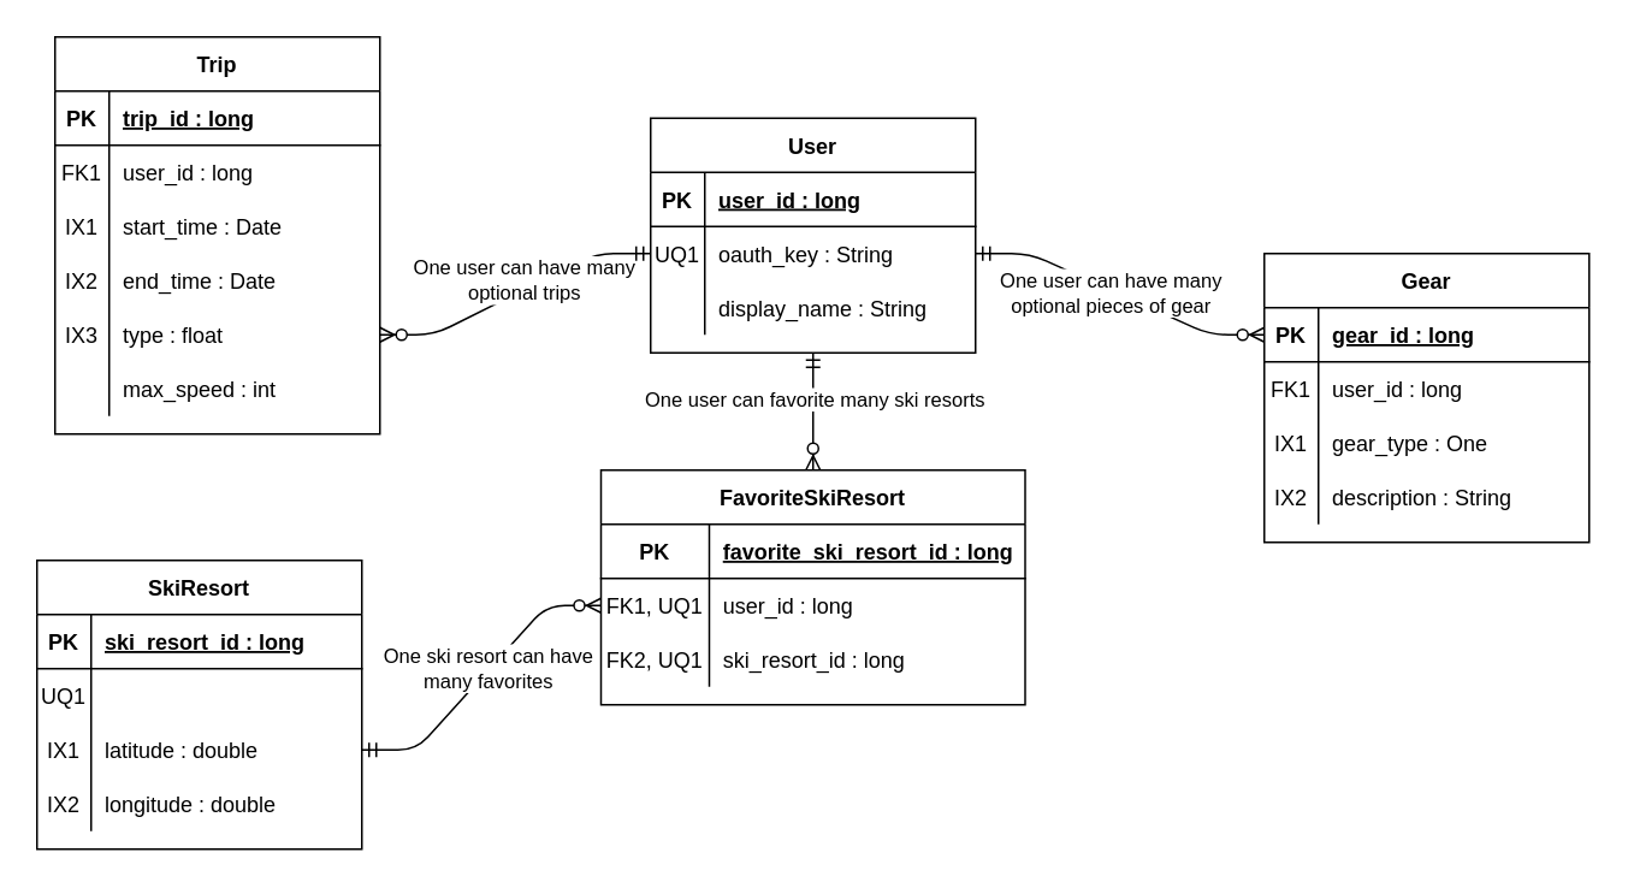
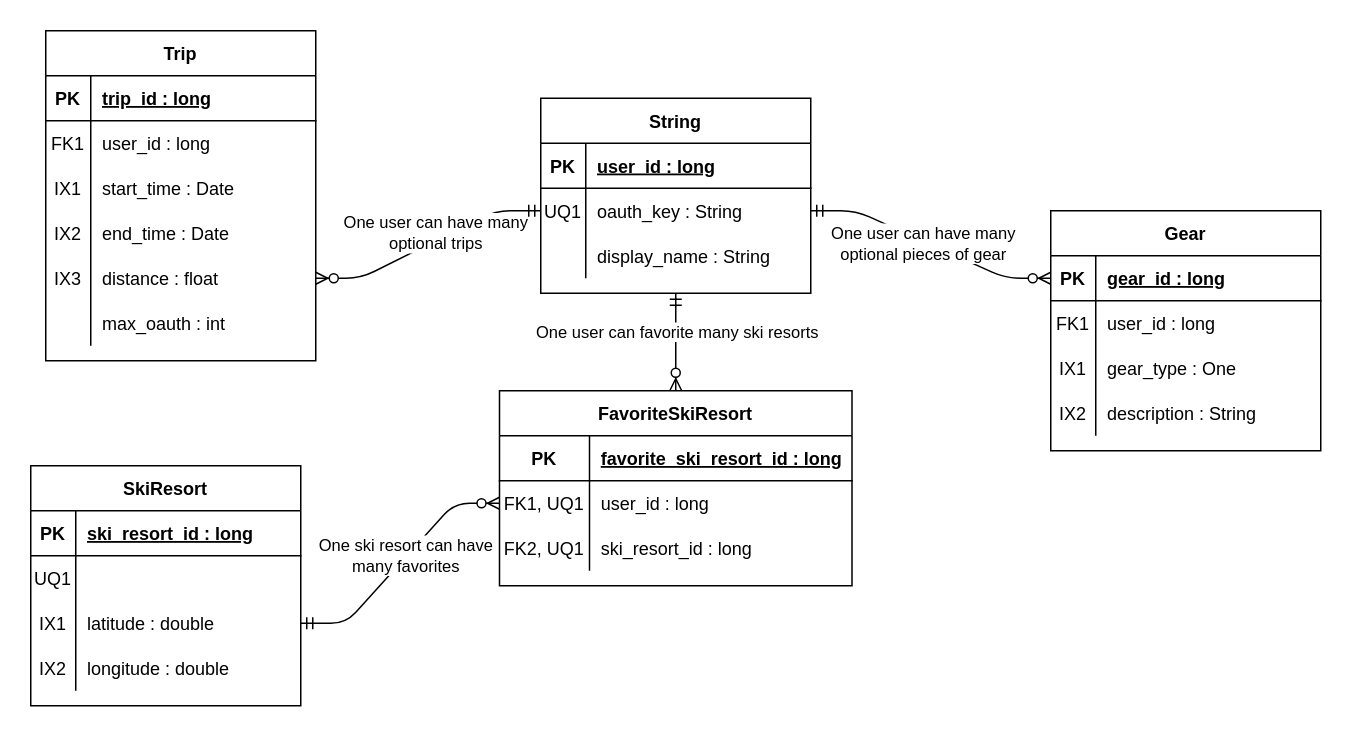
- <mxCell id="51" value="User" style="shape=table;startSize=30;container=1;collapsible=1;childLayout=tableLayout;fixedRows=1;rowLines=0;fontStyle=1;align=center;resizeLast=1;" parent="1" vertex="1"><mxGeometry x="360" y="65" width="180" height="130" as="geometry" /></mxCell>
+ <mxCell id="51" value="String" style="shape=table;startSize=30;container=1;collapsible=1;childLayout=tableLayout;fixedRows=1;rowLines=0;fontStyle=1;align=center;resizeLast=1;" parent="1" vertex="1"><mxGeometry x="360" y="65" width="180" height="130" as="geometry" /></mxCell>
- <mxCell id="45" value="type : float" style="shape=partialRectangle;connectable=0;fillColor=none;top=0;left=0;bottom=0;right=0;align=left;spacingLeft=6;overflow=hidden;" parent="43" vertex="1"><mxGeometry x="30" width="150" height="30" as="geometry" /></mxCell>
+ <mxCell id="45" value="distance : float" style="shape=partialRectangle;connectable=0;fillColor=none;top=0;left=0;bottom=0;right=0;align=left;spacingLeft=6;overflow=hidden;" parent="43" vertex="1"><mxGeometry x="30" width="150" height="30" as="geometry" /></mxCell>
- <mxCell id="48" value="max_speed : int" style="shape=partialRectangle;connectable=0;fillColor=none;top=0;left=0;bottom=0;right=0;align=left;spacingLeft=6;overflow=hidden;" parent="46" vertex="1"><mxGeometry x="30" width="150" height="30" as="geometry" /></mxCell>
+ <mxCell id="48" value="max_oauth : int" style="shape=partialRectangle;connectable=0;fillColor=none;top=0;left=0;bottom=0;right=0;align=left;spacingLeft=6;overflow=hidden;" parent="46" vertex="1"><mxGeometry x="30" width="150" height="30" as="geometry" /></mxCell>
